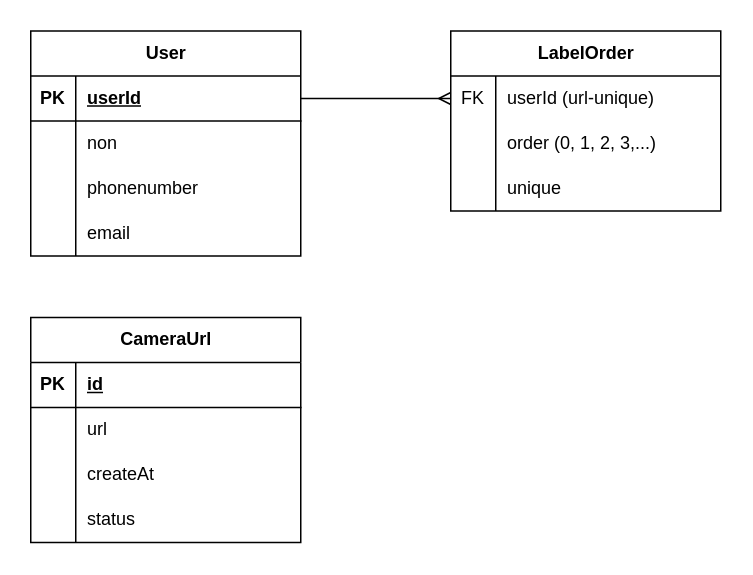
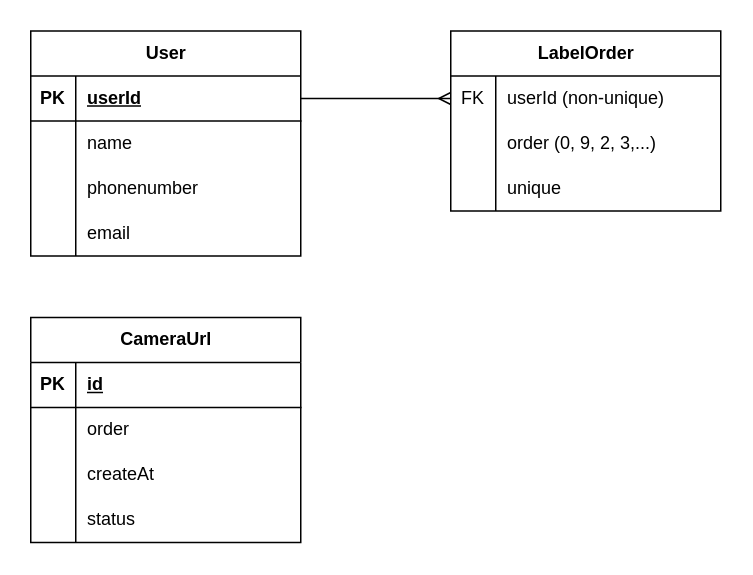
- <mxCell id="18" value="userId (url-unique)" style="shape=partialRectangle;connectable=0;fillColor=none;top=0;left=0;bottom=0;right=0;align=left;spacingLeft=6;overflow=hidden;whiteSpace=wrap;html=1;" parent="16" vertex="1"><mxGeometry x="30" width="150" height="30" as="geometry"><mxRectangle width="150" height="30" as="alternateBounds" /></mxGeometry></mxCell>
+ <mxCell id="18" value="userId (non-unique)" style="shape=partialRectangle;connectable=0;fillColor=none;top=0;left=0;bottom=0;right=0;align=left;spacingLeft=6;overflow=hidden;whiteSpace=wrap;html=1;" parent="16" vertex="1"><mxGeometry x="30" width="150" height="30" as="geometry"><mxRectangle width="150" height="30" as="alternateBounds" /></mxGeometry></mxCell>
- <mxCell id="8" value="non" style="shape=partialRectangle;connectable=0;fillColor=none;top=0;left=0;bottom=0;right=0;align=left;spacingLeft=6;overflow=hidden;whiteSpace=wrap;html=1;" parent="6" vertex="1"><mxGeometry x="30" width="150" height="30" as="geometry"><mxRectangle width="150" height="30" as="alternateBounds" /></mxGeometry></mxCell>
+ <mxCell id="8" value="name" style="shape=partialRectangle;connectable=0;fillColor=none;top=0;left=0;bottom=0;right=0;align=left;spacingLeft=6;overflow=hidden;whiteSpace=wrap;html=1;" parent="6" vertex="1"><mxGeometry x="30" width="150" height="30" as="geometry"><mxRectangle width="150" height="30" as="alternateBounds" /></mxGeometry></mxCell>
- <mxCell id="21" value="order (0, 1, 2, 3,...)" style="shape=partialRectangle;connectable=0;fillColor=none;top=0;left=0;bottom=0;right=0;align=left;spacingLeft=6;overflow=hidden;whiteSpace=wrap;html=1;" parent="19" vertex="1"><mxGeometry x="30" width="150" height="30" as="geometry"><mxRectangle width="150" height="30" as="alternateBounds" /></mxGeometry></mxCell>
+ <mxCell id="21" value="order (0, 9, 2, 3,...)" style="shape=partialRectangle;connectable=0;fillColor=none;top=0;left=0;bottom=0;right=0;align=left;spacingLeft=6;overflow=hidden;whiteSpace=wrap;html=1;" parent="19" vertex="1"><mxGeometry x="30" width="150" height="30" as="geometry"><mxRectangle width="150" height="30" as="alternateBounds" /></mxGeometry></mxCell>
- <mxCell id="32" value="url" style="shape=partialRectangle;connectable=0;fillColor=none;top=0;left=0;bottom=0;right=0;align=left;spacingLeft=6;overflow=hidden;whiteSpace=wrap;html=1;" parent="30" vertex="1"><mxGeometry x="30" width="150" height="30" as="geometry"><mxRectangle width="150" height="30" as="alternateBounds" /></mxGeometry></mxCell>
+ <mxCell id="32" value="order" style="shape=partialRectangle;connectable=0;fillColor=none;top=0;left=0;bottom=0;right=0;align=left;spacingLeft=6;overflow=hidden;whiteSpace=wrap;html=1;" parent="30" vertex="1"><mxGeometry x="30" width="150" height="30" as="geometry"><mxRectangle width="150" height="30" as="alternateBounds" /></mxGeometry></mxCell>
